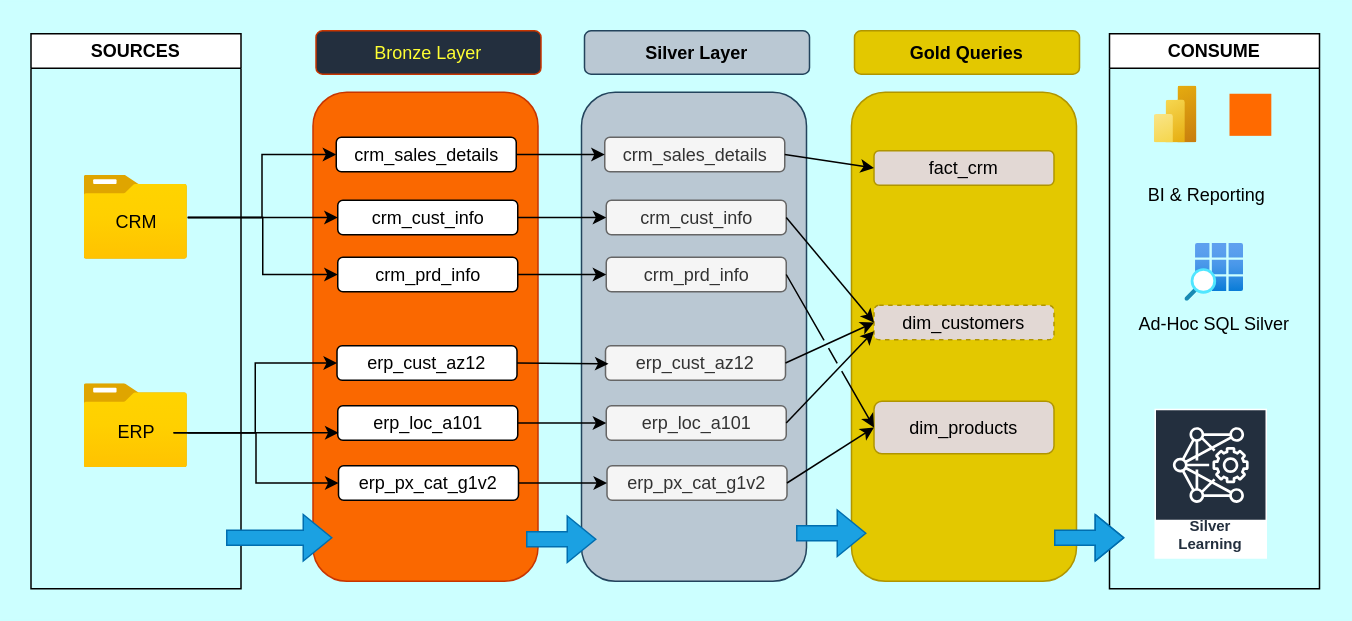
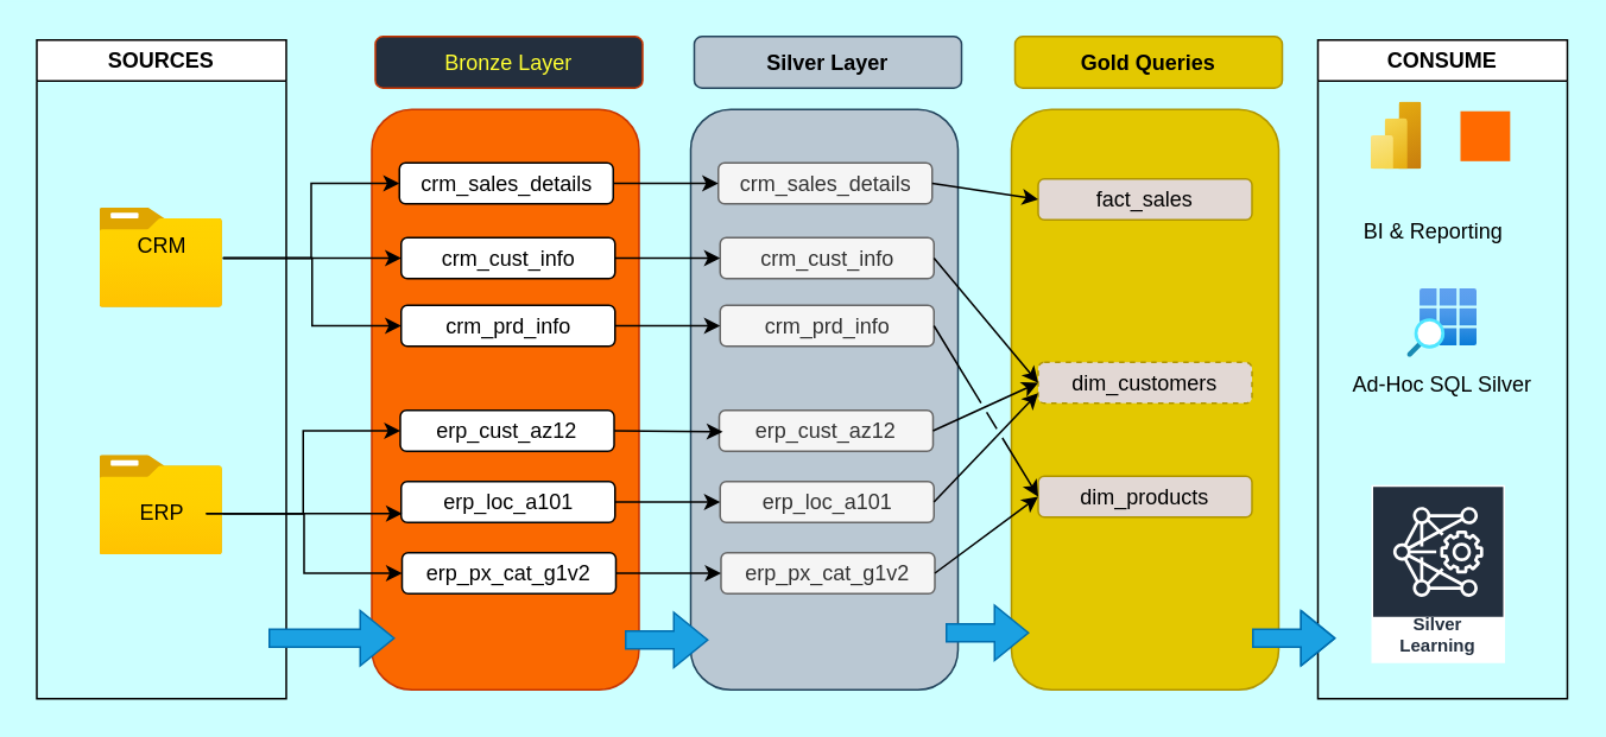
- <mxCell id="44" value="fact_crm" style="rounded=1;whiteSpace=wrap;html=1;fillColor=light-dark(#e2d8d4, #675000);fontColor=#000000;strokeColor=#B09500;" parent="1" vertex="1"><mxGeometry x="582" y="100" width="120" height="23" as="geometry" /></mxCell>
+ <mxCell id="44" value="fact_sales" style="rounded=1;whiteSpace=wrap;html=1;fillColor=light-dark(#e2d8d4, #675000);fontColor=#000000;strokeColor=#B09500;" parent="1" vertex="1"><mxGeometry x="582" y="100" width="120" height="23" as="geometry" /></mxCell>
- <mxCell id="5" value="CRM" style="text;html=1;align=center;verticalAlign=middle;resizable=0;points=[];autosize=1;strokeColor=none;fillColor=none;" parent="3" vertex="1"><mxGeometry x="45" y="111" width="50" height="30" as="geometry" /></mxCell>
+ <mxCell id="5" value="CRM" style="text;html=1;align=center;verticalAlign=middle;resizable=0;points=[];autosize=1;strokeColor=none;fillColor=none;" parent="3" vertex="1"><mxGeometry x="45" y="101" width="50" height="30" as="geometry" /></mxCell>
- <mxCell id="46" value="dim_products" style="rounded=1;whiteSpace=wrap;html=1;fillColor=light-dark(#e2d8d4, #675000);fontColor=#000000;strokeColor=#B09500;" parent="1" vertex="1"><mxGeometry x="582" y="267" width="120" height="35" as="geometry" /></mxCell>
+ <mxCell id="46" value="dim_products" style="rounded=1;whiteSpace=wrap;html=1;fillColor=light-dark(#e2d8d4, #675000);fontColor=#000000;strokeColor=#B09500;" parent="1" vertex="1"><mxGeometry x="582" y="267" width="120" height="23" as="geometry" /></mxCell>
